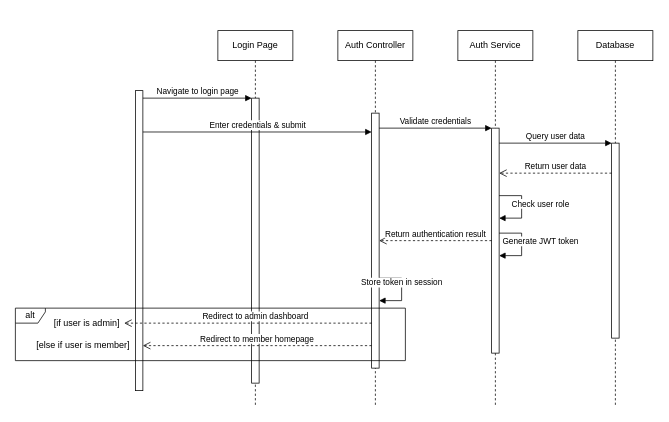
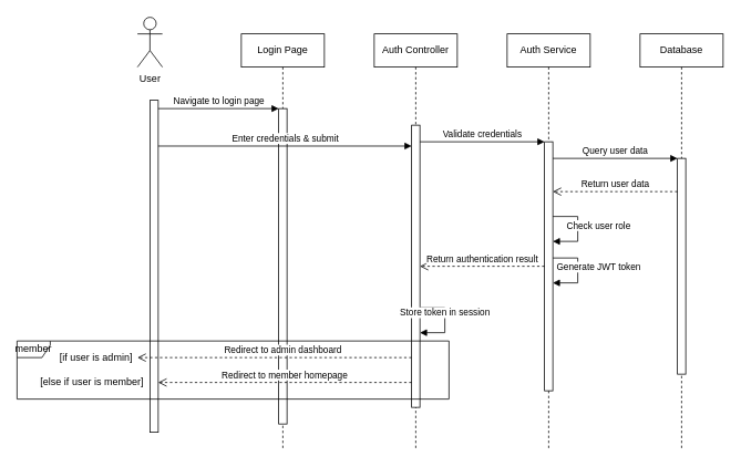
+ <mxCell id="2" value="User" style="shape=umlActor;verticalLabelPosition=bottom;verticalAlign=top;html=1;" parent="1" vertex="1"><mxGeometry x="165" y="20" width="30" height="60" as="geometry" /></mxCell>
- <mxCell id="20" value="alt" style="shape=umlFrame;whiteSpace=wrap;html=1;width=40;height=20;" parent="1" vertex="1"><mxGeometry x="20" y="410" width="520" height="70" as="geometry" /></mxCell>
+ <mxCell id="20" value="member" style="shape=umlFrame;whiteSpace=wrap;html=1;width=40;height=20;" parent="1" vertex="1"><mxGeometry x="20" y="410" width="520" height="70" as="geometry" /></mxCell>
